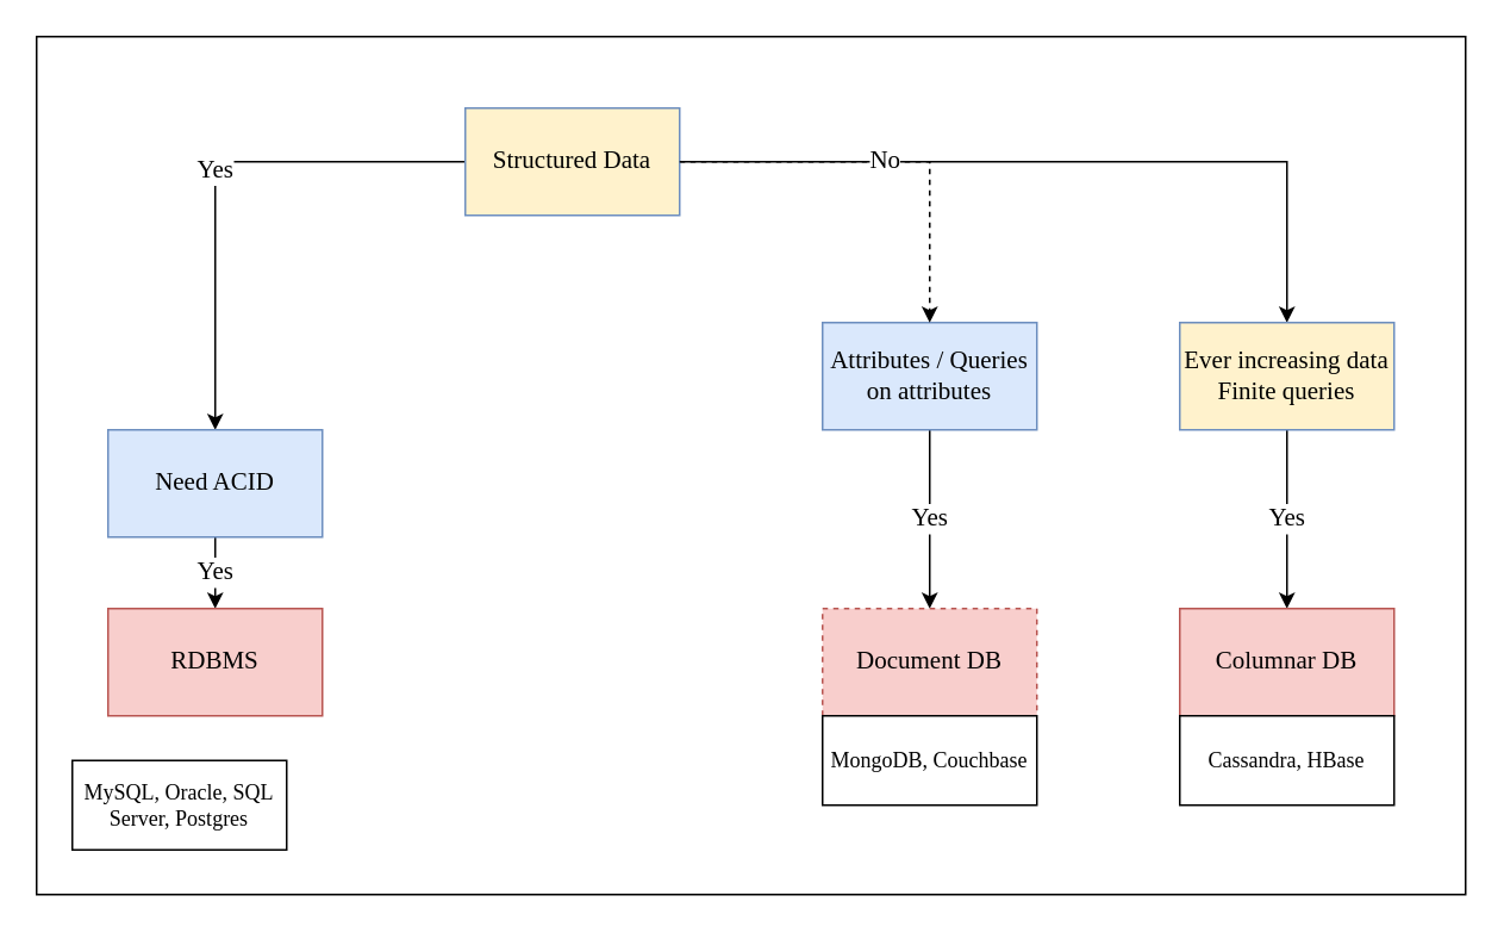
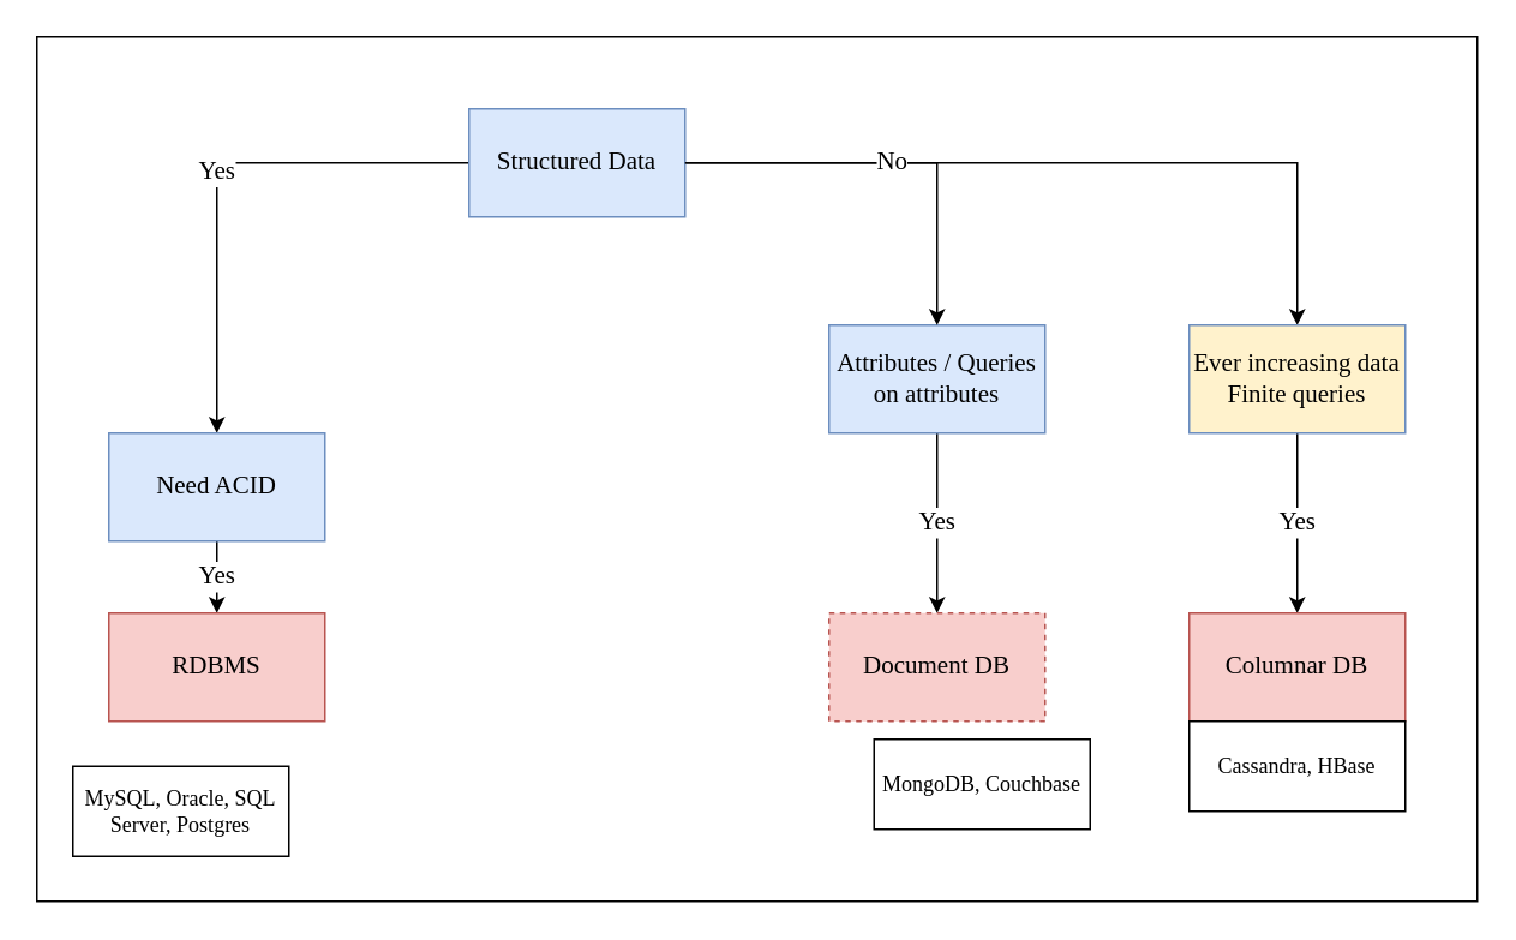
- <mxCell id="5" value="Structured Data" style="rounded=0;whiteSpace=wrap;html=1;fontFamily=Verdana;fontSize=14;fillColor=#fff2cc;strokeColor=#6c8ebf;" vertex="1" parent="1"><mxGeometry x="260" y="60" width="120" height="60" as="geometry" /></mxCell>
+ <mxCell id="5" value="Structured Data" style="rounded=0;whiteSpace=wrap;html=1;fontFamily=Verdana;fontSize=14;fillColor=#dae8fc;strokeColor=#6c8ebf;" vertex="1" parent="1"><mxGeometry x="260" y="60" width="120" height="60" as="geometry" /></mxCell>
- <mxCell id="18" value="No" style="edgeStyle=orthogonalEdgeStyle;rounded=0;orthogonalLoop=1;jettySize=auto;html=1;fontFamily=Verdana;fontSize=14;dashed=1;" edge="1" parent="1" source="5" target="10"><mxGeometry relative="1" as="geometry" /></mxCell>
+ <mxCell id="18" value="No" style="edgeStyle=orthogonalEdgeStyle;rounded=0;orthogonalLoop=1;jettySize=auto;html=1;fontFamily=Verdana;fontSize=14;" edge="1" parent="1" source="5" target="10"><mxGeometry relative="1" as="geometry" /></mxCell>
- <mxCell id="16" value="MongoDB, Couchbase" style="rounded=0;whiteSpace=wrap;html=1;fontFamily=Verdana;fontSize=12;" vertex="1" parent="1"><mxGeometry x="460" y="400" width="120" height="50" as="geometry" /></mxCell>
+ <mxCell id="16" value="MongoDB, Couchbase" style="rounded=0;whiteSpace=wrap;html=1;fontFamily=Verdana;fontSize=12;" vertex="1" parent="1"><mxGeometry x="485" y="410" width="120" height="50" as="geometry" /></mxCell>
